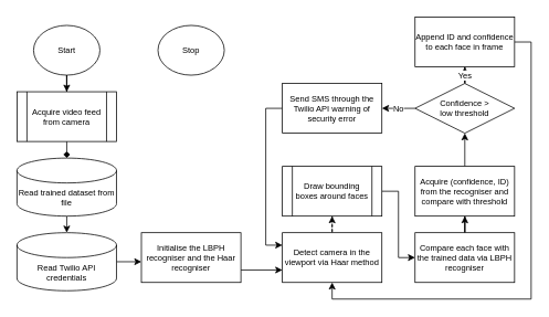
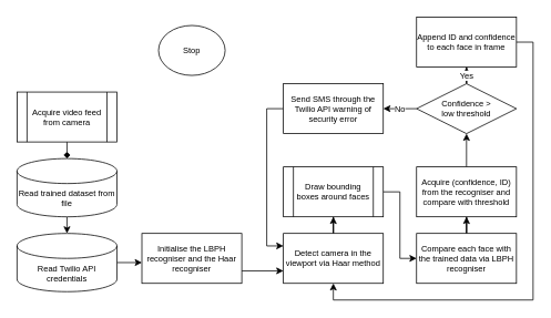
- <mxCell id="3" value="Start" style="ellipse;whiteSpace=wrap;html=1;fontSize=10;" vertex="1" parent="1"><mxGeometry x="40" y="30" width="80" height="60" as="geometry" /></mxCell>
- <mxCell id="2" style="edgeStyle=orthogonalEdgeStyle;rounded=0;orthogonalLoop=1;jettySize=auto;html=1;entryX=0.5;entryY=0;entryDx=0;entryDy=0;fontSize=10;" edge="1" parent="1" source="3" target="5"><mxGeometry relative="1" as="geometry" /></mxCell>
- <mxCell id="8" value="" style="edgeStyle=orthogonalEdgeStyle;rounded=0;orthogonalLoop=1;jettySize=auto;html=1;fontSize=10;dashed=1;" edge="1" parent="1" source="9" target="25"><mxGeometry relative="1" as="geometry" /></mxCell>
+ <mxCell id="8" value="" style="edgeStyle=orthogonalEdgeStyle;rounded=0;orthogonalLoop=1;jettySize=auto;html=1;fontSize=10;" edge="1" parent="1" source="9" target="25"><mxGeometry relative="1" as="geometry" /></mxCell>
